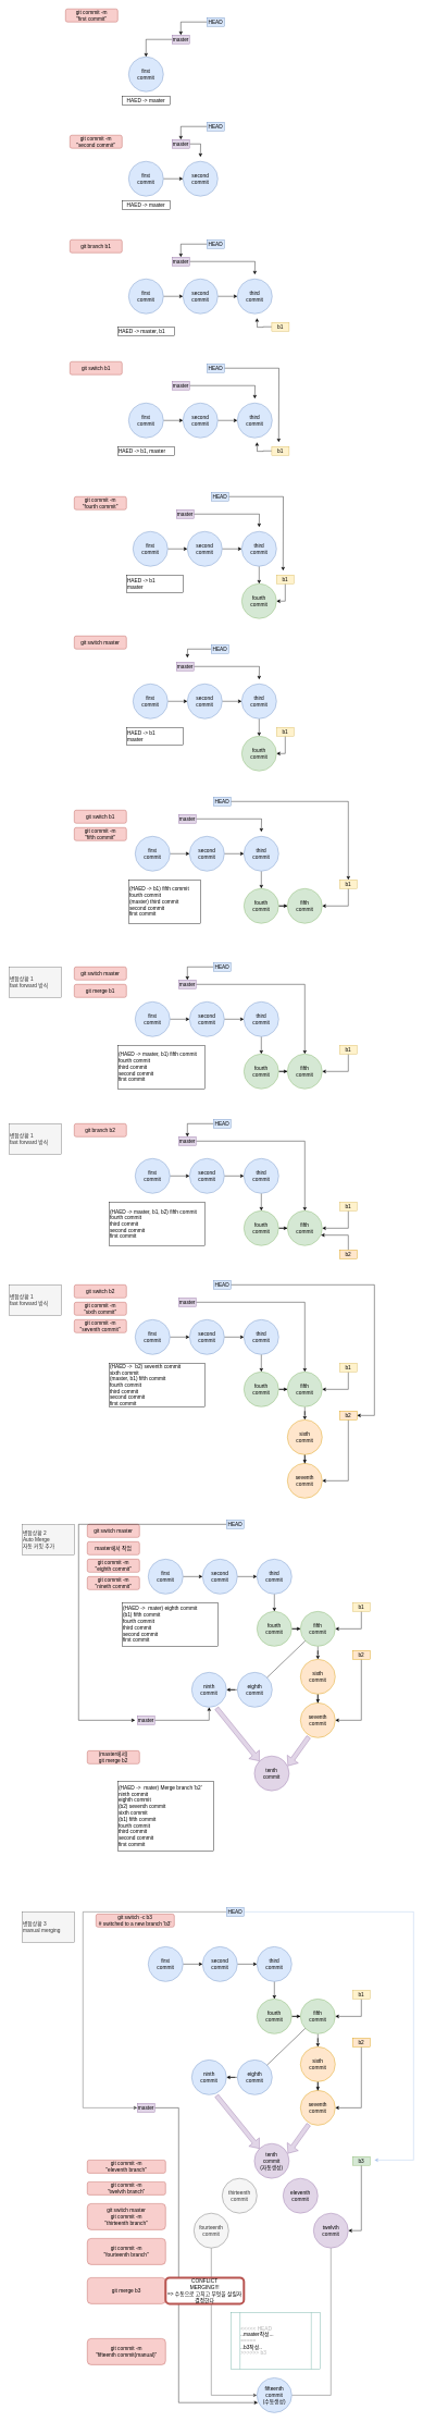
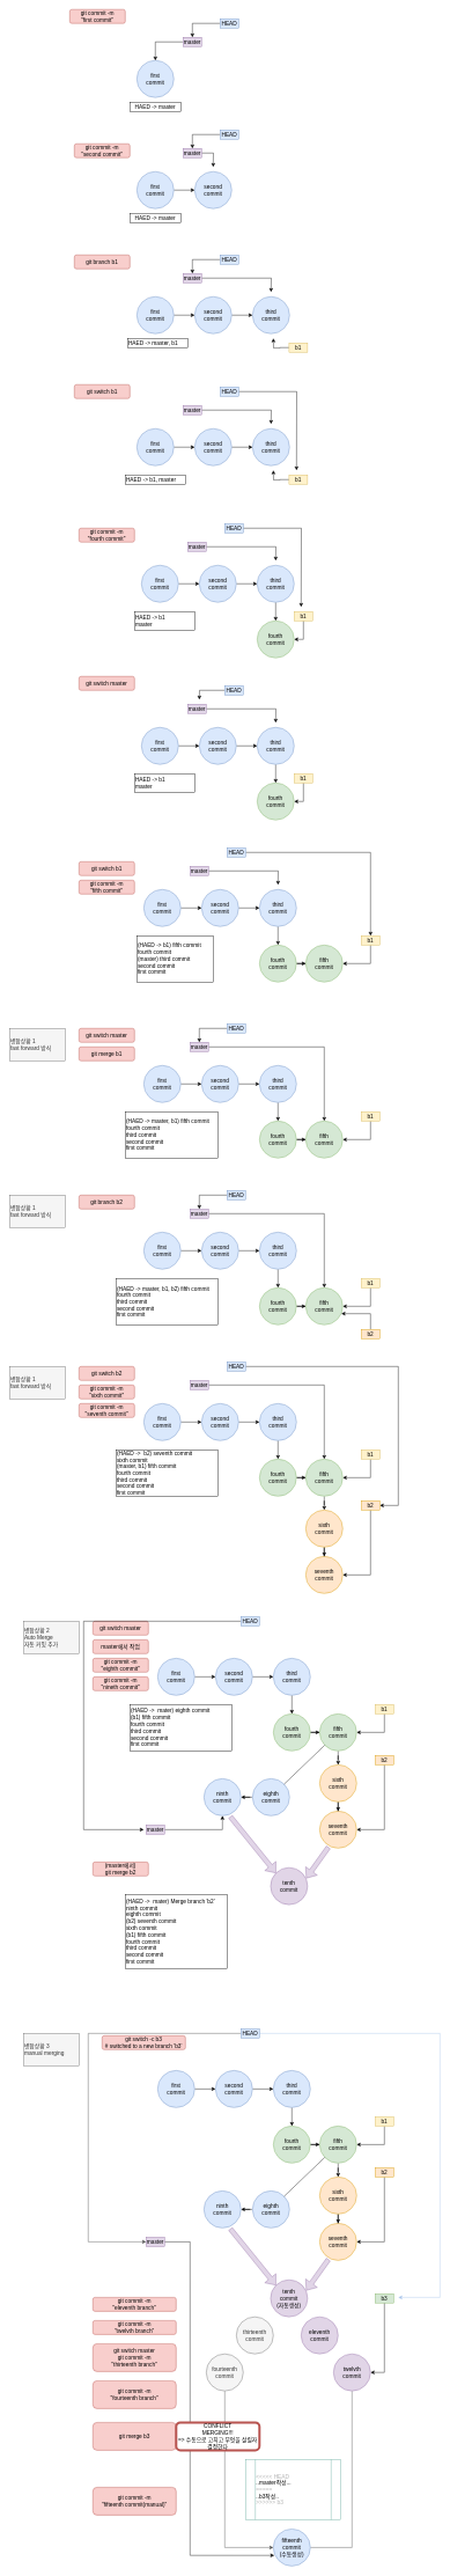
- <mxCell id="40" value="HAED -&amp;gt; master, b1" style="text;html=1;align=left;verticalAlign=middle;whiteSpace=wrap;rounded=0;strokeColor=default;fillColor=default;" vertex="1" parent="1"><mxGeometry x="270" y="750" width="130" height="20" as="geometry" /></mxCell>
+ <mxCell id="40" value="HAED -&amp;gt; master, b1" style="text;html=1;align=left;verticalAlign=middle;whiteSpace=wrap;rounded=0;strokeColor=default;fillColor=default;" vertex="1" parent="1"><mxGeometry x="275" y="730" width="130" height="20" as="geometry" /></mxCell>
